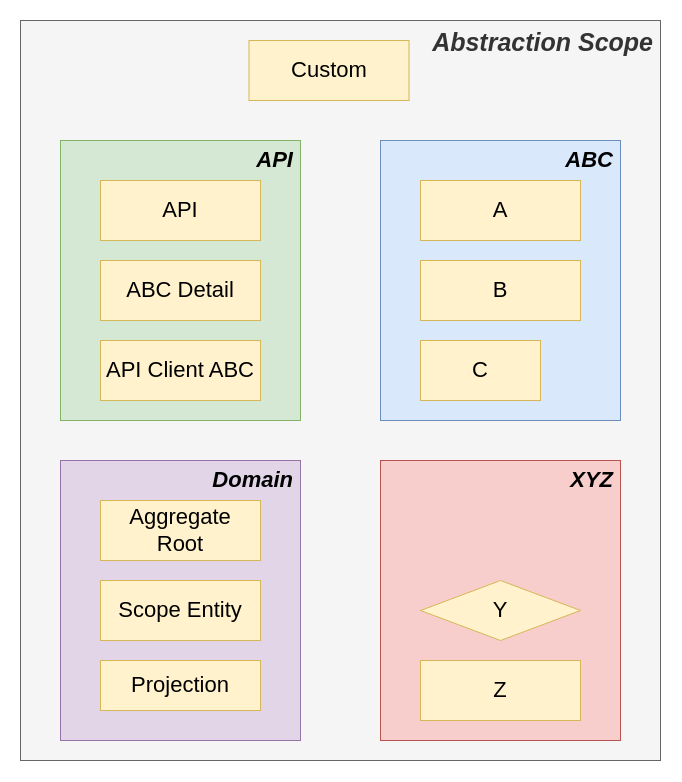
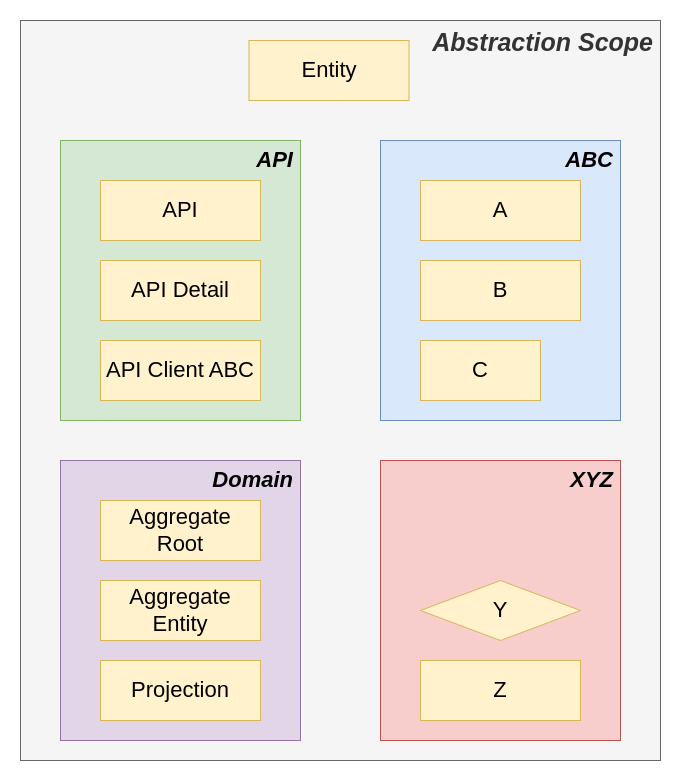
- <mxCell id="4" value="Custom" style="rounded=0;whiteSpace=wrap;html=1;fontSize=22;fillColor=#fff2cc;strokeColor=#d6b656;fontStyle=0" parent="1" vertex="1"><mxGeometry x="248.5" y="40" width="160" height="60" as="geometry" /></mxCell>
+ <mxCell id="4" value="Entity" style="rounded=0;whiteSpace=wrap;html=1;fontSize=22;fillColor=#fff2cc;strokeColor=#d6b656;fontStyle=0" parent="1" vertex="1"><mxGeometry x="248.5" y="40" width="160" height="60" as="geometry" /></mxCell>
- <mxCell id="6" value="ABC Detail" style="rounded=0;whiteSpace=wrap;html=1;fontSize=22;fillColor=#fff2cc;strokeColor=#d6b656;" parent="1" vertex="1"><mxGeometry x="100" y="260" width="160" height="60" as="geometry" /></mxCell>
+ <mxCell id="6" value="API Detail" style="rounded=0;whiteSpace=wrap;html=1;fontSize=22;fillColor=#fff2cc;strokeColor=#d6b656;" parent="1" vertex="1"><mxGeometry x="100" y="260" width="160" height="60" as="geometry" /></mxCell>
- <mxCell id="14" value="Scope Entity" style="rounded=0;whiteSpace=wrap;html=1;fontSize=22;fillColor=#fff2cc;strokeColor=#d6b656;" parent="1" vertex="1"><mxGeometry x="100" y="580" width="160" height="60" as="geometry" /></mxCell>
+ <mxCell id="14" value="Aggregate Entity" style="rounded=0;whiteSpace=wrap;html=1;fontSize=22;fillColor=#fff2cc;strokeColor=#d6b656;" parent="1" vertex="1"><mxGeometry x="100" y="580" width="160" height="60" as="geometry" /></mxCell>
- <mxCell id="15" value="Projection" style="rounded=0;whiteSpace=wrap;html=1;fontSize=22;fillColor=#fff2cc;strokeColor=#d6b656;" parent="1" vertex="1"><mxGeometry x="100" y="660" width="160" height="50" as="geometry" /></mxCell>
+ <mxCell id="15" value="Projection" style="rounded=0;whiteSpace=wrap;html=1;fontSize=22;fillColor=#fff2cc;strokeColor=#d6b656;" parent="1" vertex="1"><mxGeometry x="100" y="660" width="160" height="60" as="geometry" /></mxCell>
